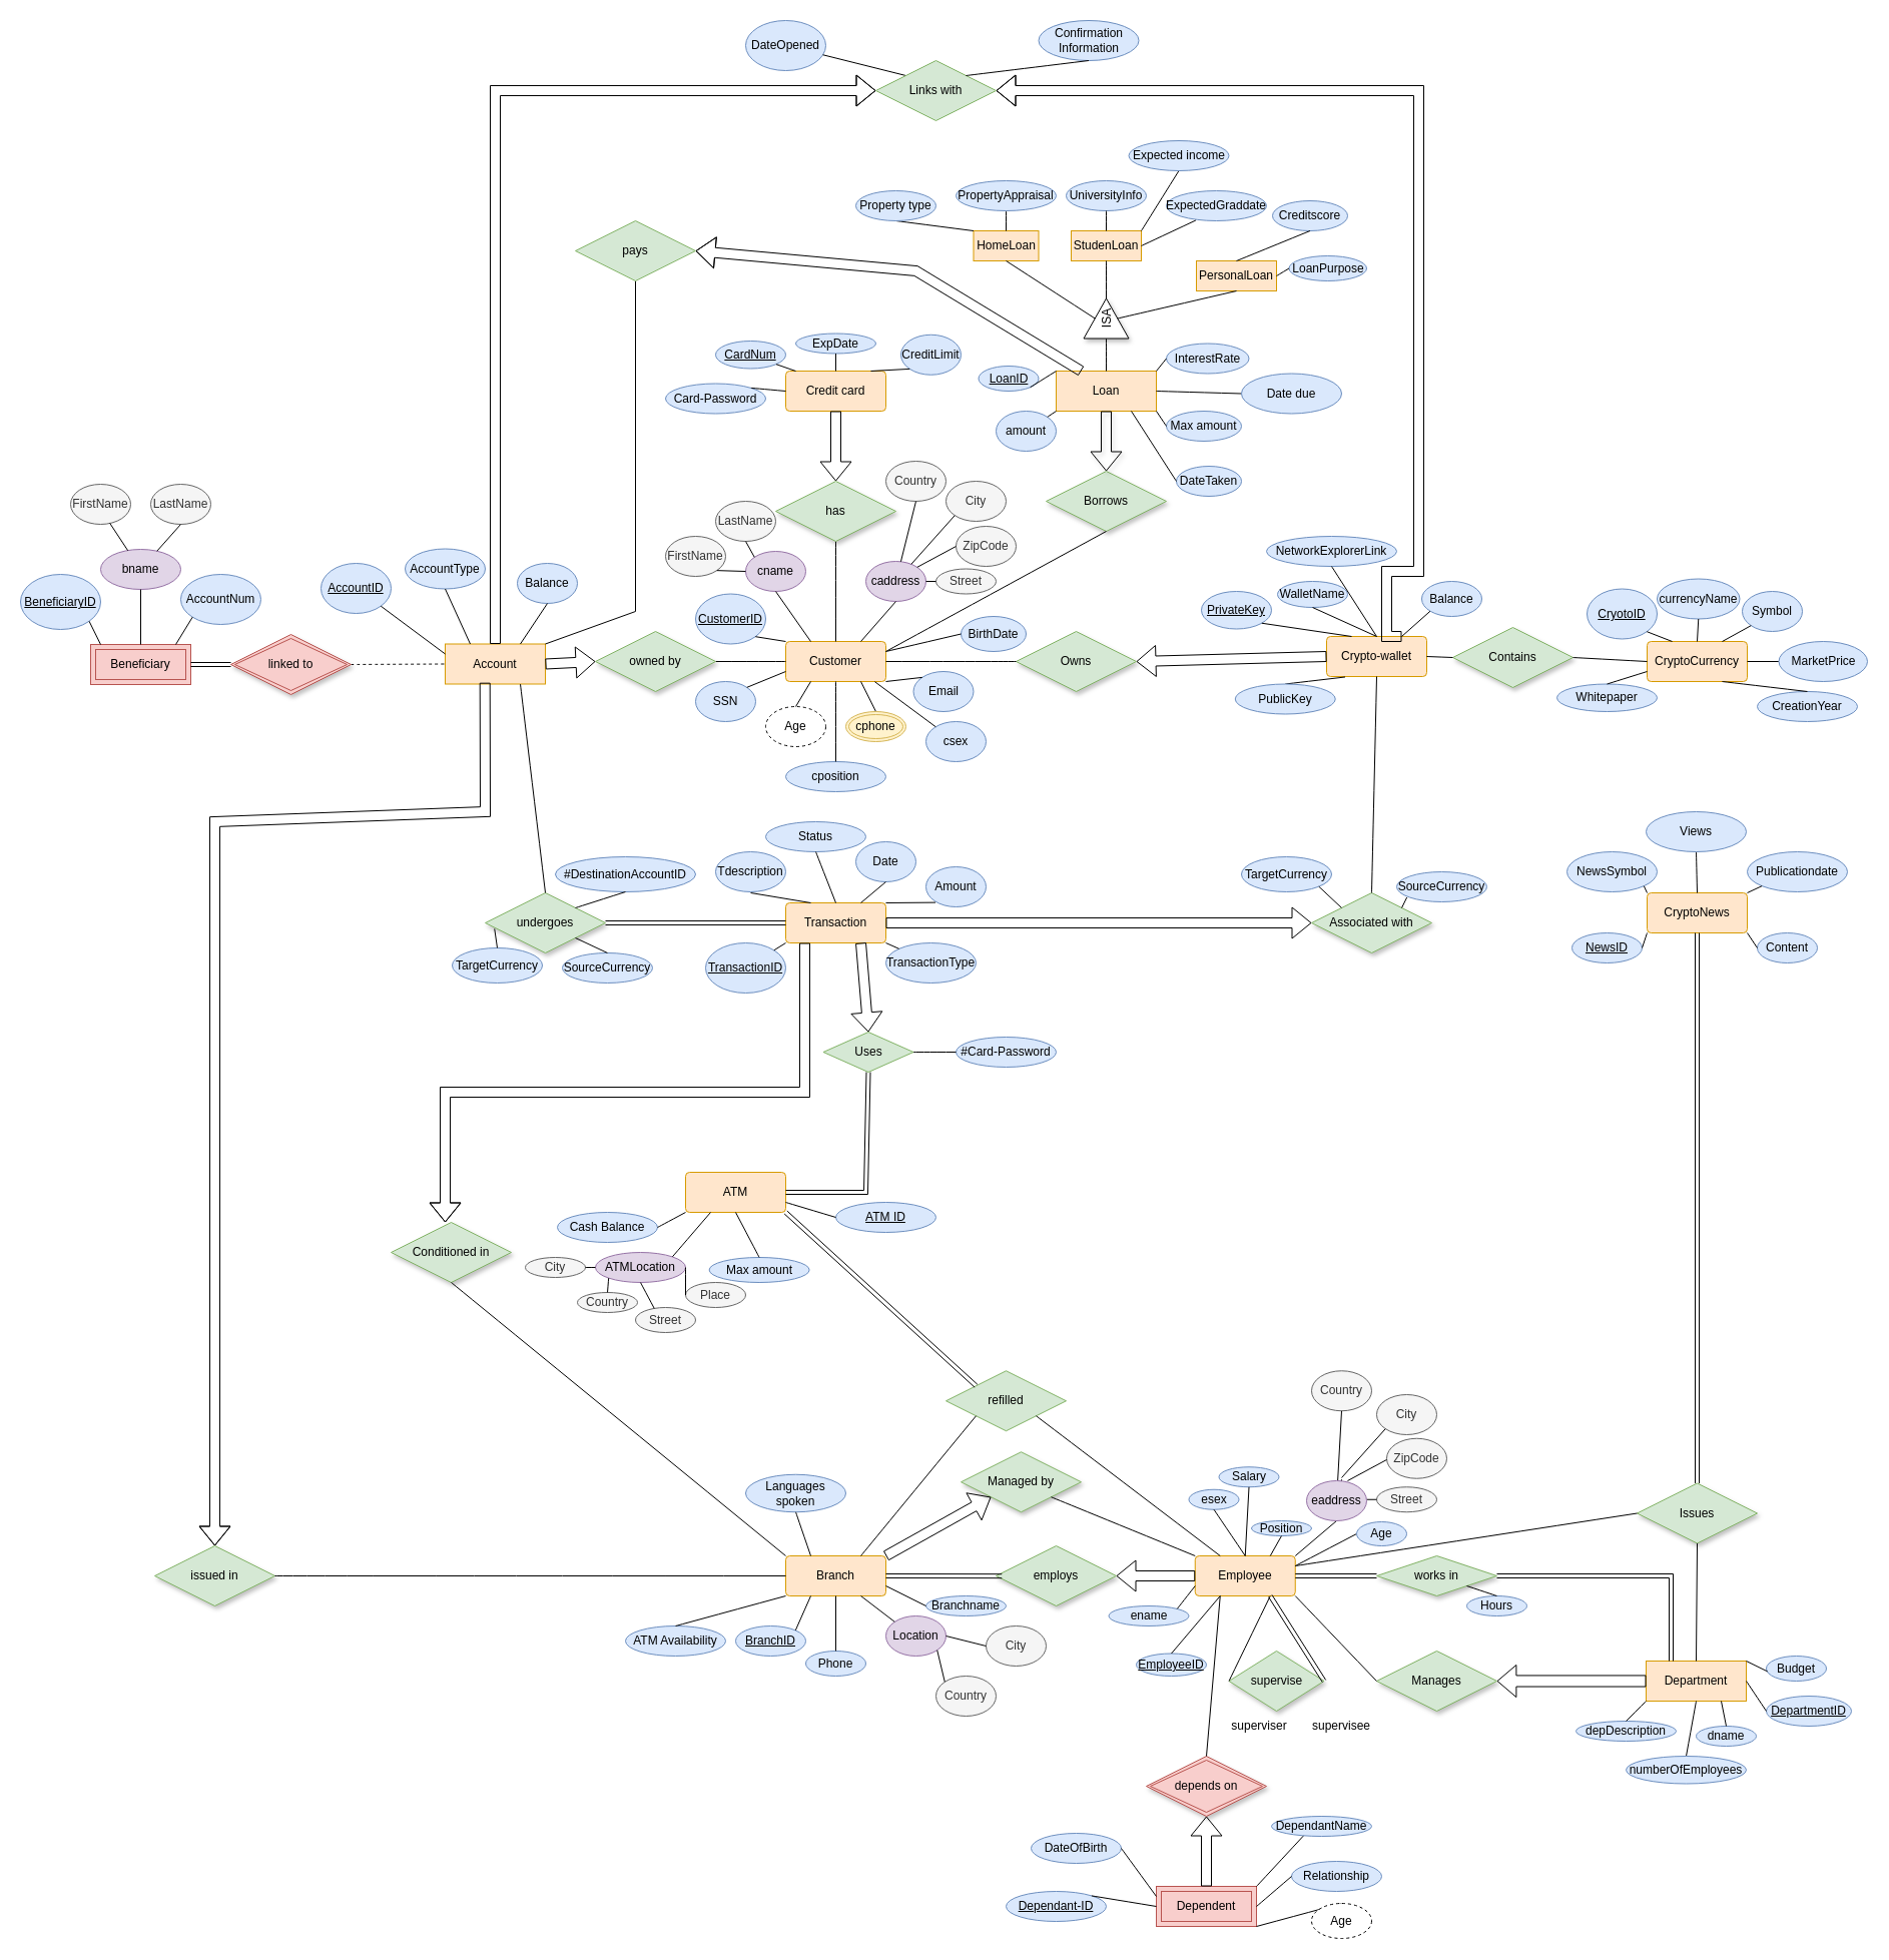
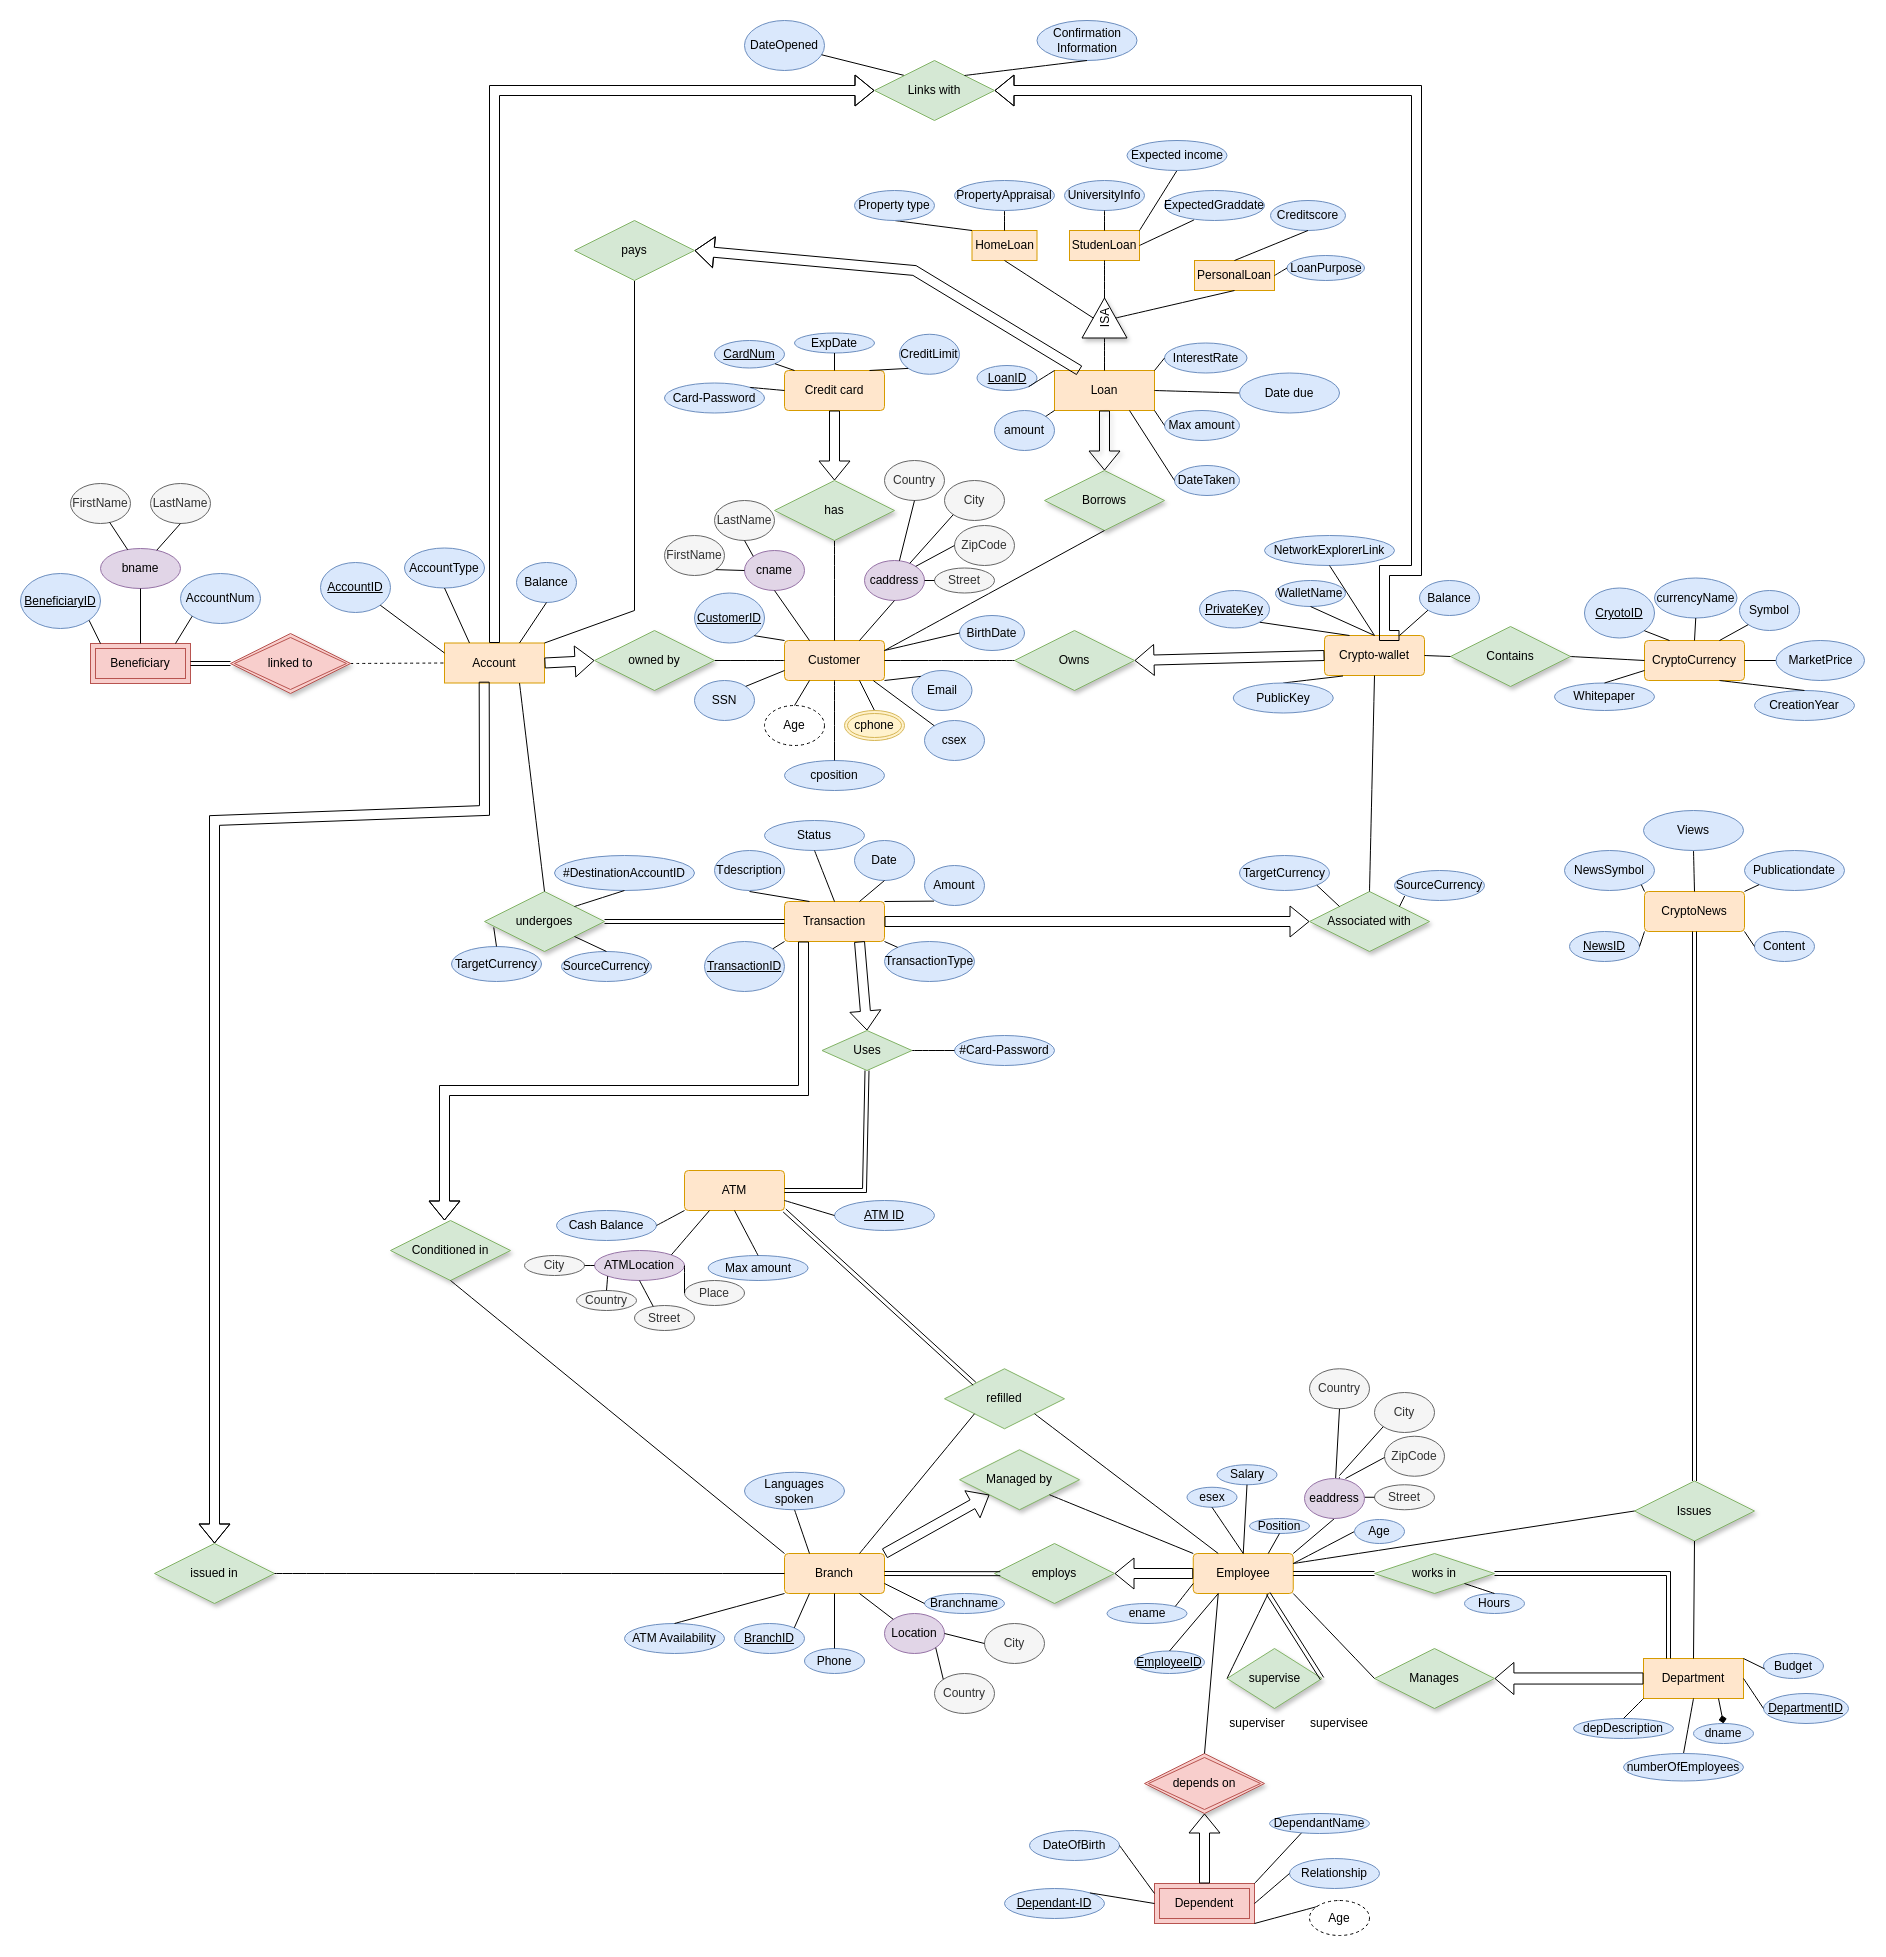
- <mxCell id="190" value="" style="endArrow=none;html=1;rounded=0;entryX=0.5;entryY=0;entryDx=0;entryDy=0;exitX=0.75;exitY=1;exitDx=0;exitDy=0;" parent="1" source="174" target="189" edge="1"><mxGeometry width="50" height="50" relative="1" as="geometry"><mxPoint x="1753" y="1613" as="sourcePoint" /><mxPoint x="1070" y="1597" as="targetPoint" /></mxGeometry></mxCell>
+ <mxCell id="190" value="" style="endArrow=diamond;html=1;rounded=0;entryX=0.5;entryY=0;entryDx=0;entryDy=0;exitX=0.75;exitY=1;exitDx=0;exitDy=0;" parent="1" source="174" target="189" edge="1"><mxGeometry width="50" height="50" relative="1" as="geometry"><mxPoint x="1753" y="1613" as="sourcePoint" /><mxPoint x="1070" y="1597" as="targetPoint" /></mxGeometry></mxCell>
